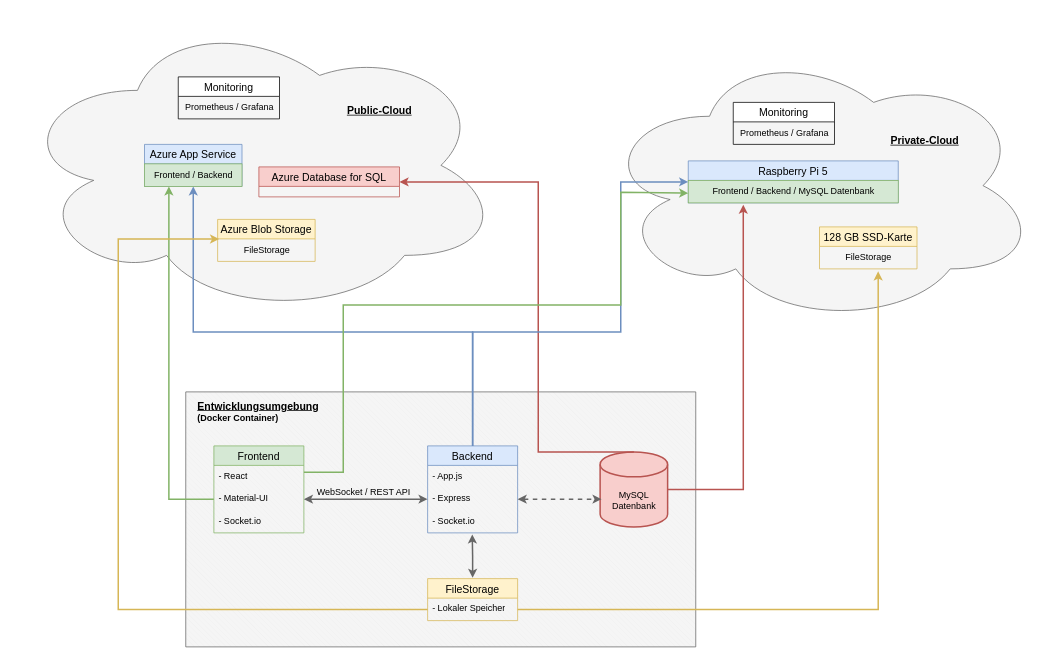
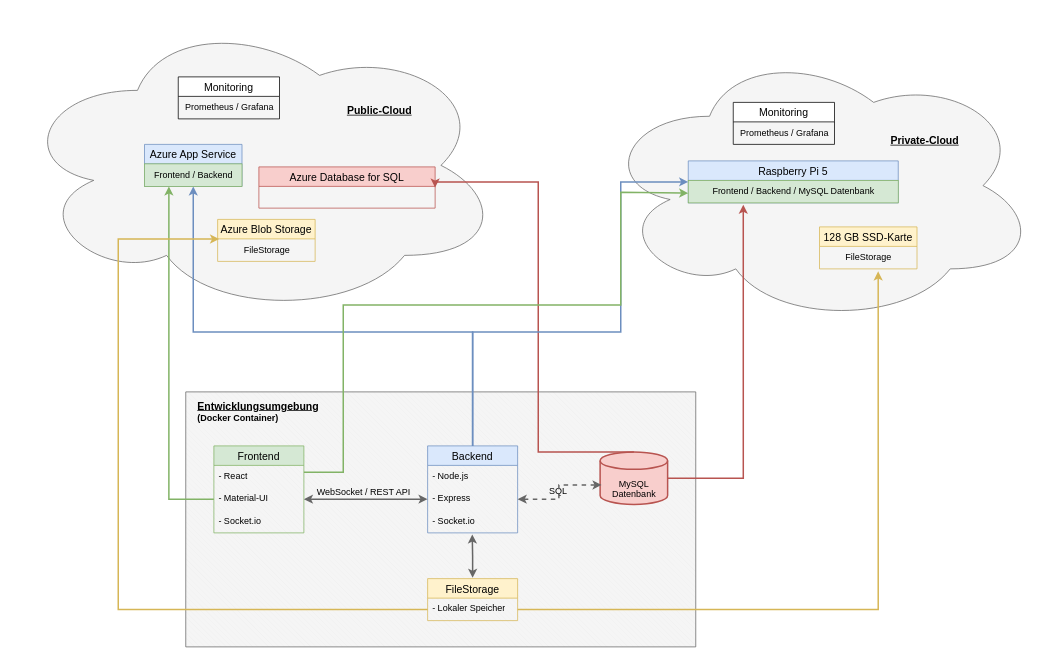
- <mxCell id="22" value="Azure Database for SQL" style="swimlane;fontStyle=0;childLayout=stackLayout;horizontal=1;startSize=26;horizontalStack=0;resizeParent=1;resizeParentMax=0;resizeLast=0;collapsible=1;marginBottom=0;align=center;fontSize=14;fillColor=#f8cecc;strokeColor=#b85450;" vertex="1" parent="1"><mxGeometry x="344.5" y="222" width="187.5" height="40" as="geometry" /></mxCell>
+ <mxCell id="22" value="Azure Database for SQL" style="swimlane;fontStyle=0;childLayout=stackLayout;horizontal=1;startSize=26;horizontalStack=0;resizeParent=1;resizeParentMax=0;resizeLast=0;collapsible=1;marginBottom=0;align=center;fontSize=14;fillColor=#f8cecc;strokeColor=#b85450;" vertex="1" parent="1"><mxGeometry x="344.5" y="222" width="235" height="55" as="geometry" /></mxCell>
- <mxCell id="12" value="- App.js" style="text;strokeColor=none;fillColor=none;spacingLeft=4;spacingRight=4;overflow=hidden;rotatable=0;points=[[0,0.5],[1,0.5]];portConstraint=eastwest;fontSize=12;whiteSpace=wrap;html=1;" vertex="1" parent="11"><mxGeometry y="26" width="120" height="30" as="geometry" /></mxCell>
+ <mxCell id="12" value="- Node.js" style="text;strokeColor=none;fillColor=none;spacingLeft=4;spacingRight=4;overflow=hidden;rotatable=0;points=[[0,0.5],[1,0.5]];portConstraint=eastwest;fontSize=12;whiteSpace=wrap;html=1;" vertex="1" parent="11"><mxGeometry y="26" width="120" height="30" as="geometry" /></mxCell>
+ <mxCell id="18" value="SQL" style="text;whiteSpace=wrap;align=center;" vertex="1" parent="1"><mxGeometry x="703.5" y="641" width="80" height="22" as="geometry" /></mxCell>
- <mxCell id="3" value="&lt;div&gt;&lt;br&gt;&lt;/div&gt;&lt;div&gt;&lt;br&gt;&lt;/div&gt;&lt;div&gt;MySQL&lt;/div&gt;&lt;div&gt;Datenbank&lt;br&gt;&lt;/div&gt;" style="strokeWidth=2;html=1;shape=mxgraph.flowchart.database;whiteSpace=wrap;fillColor=#f8cecc;strokeColor=#b85450;" vertex="1" parent="1"><mxGeometry x="799.5" y="602" width="90" height="100" as="geometry" /></mxCell>
+ <mxCell id="3" value="&lt;div&gt;&lt;br&gt;&lt;/div&gt;&lt;div&gt;&lt;br&gt;&lt;/div&gt;&lt;div&gt;MySQL&lt;/div&gt;&lt;div&gt;Datenbank&lt;br&gt;&lt;/div&gt;" style="strokeWidth=2;html=1;shape=mxgraph.flowchart.database;whiteSpace=wrap;fillColor=#f8cecc;strokeColor=#b85450;" vertex="1" parent="1"><mxGeometry x="799.5" y="602" width="90" height="70" as="geometry" /></mxCell>
